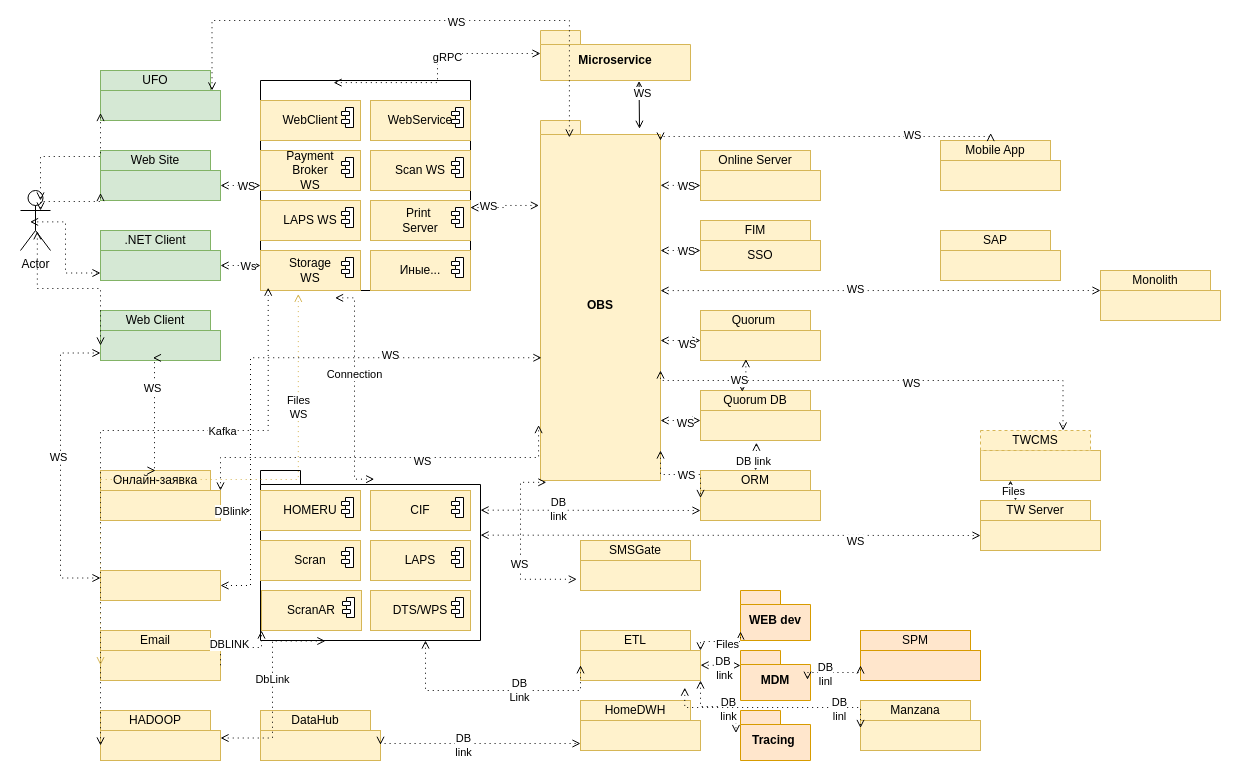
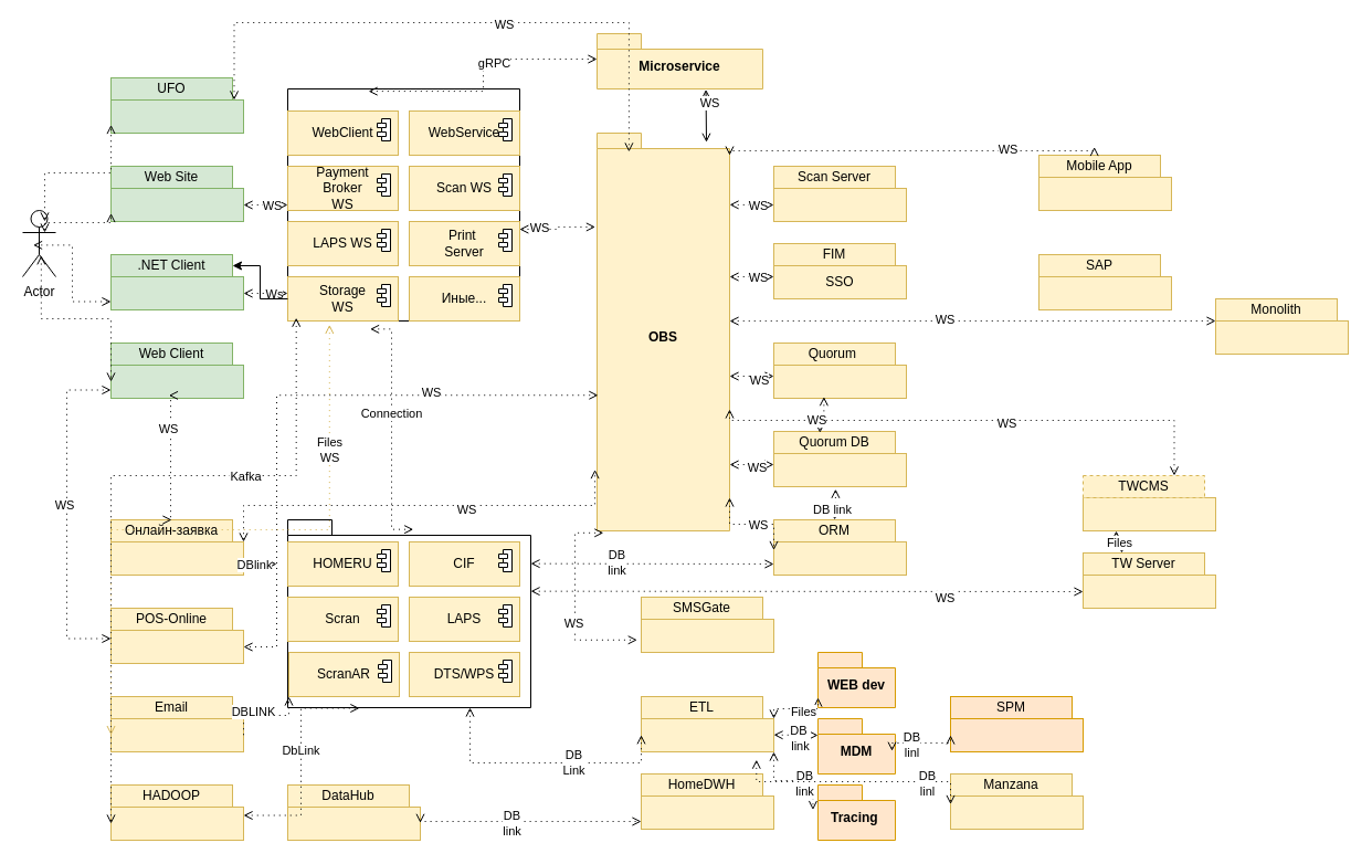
- <mxCell id="68" value="Online Server" style="rounded=0;whiteSpace=wrap;html=1;fillColor=#fff2cc;strokeColor=#d6b656;" vertex="1" parent="1"><mxGeometry x="700" y="150" width="110" height="20" as="geometry" /></mxCell>
+ <mxCell id="68" value="Scan Server" style="rounded=0;whiteSpace=wrap;html=1;fillColor=#fff2cc;strokeColor=#d6b656;" vertex="1" parent="1"><mxGeometry x="700" y="150" width="110" height="20" as="geometry" /></mxCell>
+ <mxCell id="162" value="" style="edgeStyle=orthogonalEdgeStyle;rounded=0;orthogonalLoop=1;jettySize=auto;html=1;" edge="1" parent="1" source="32" target="9"><mxGeometry relative="1" as="geometry" /></mxCell>
+ <mxCell id="16" value="POS-Online" style="rounded=0;whiteSpace=wrap;html=1;fillColor=#fff2cc;strokeColor=#d6b656;" vertex="1" parent="1"><mxGeometry x="100" y="550" width="110" height="20" as="geometry" /></mxCell>
